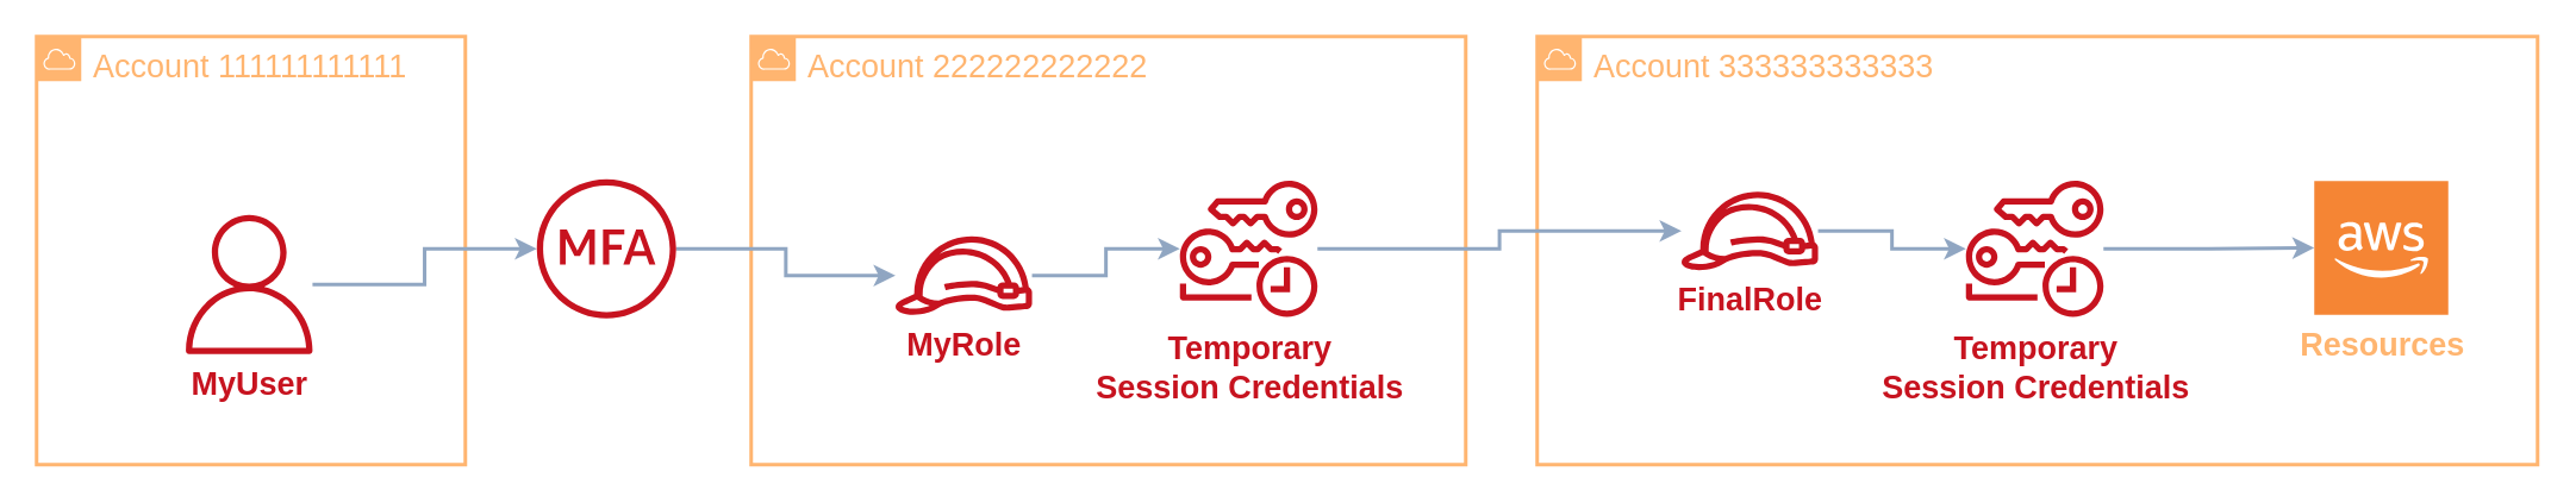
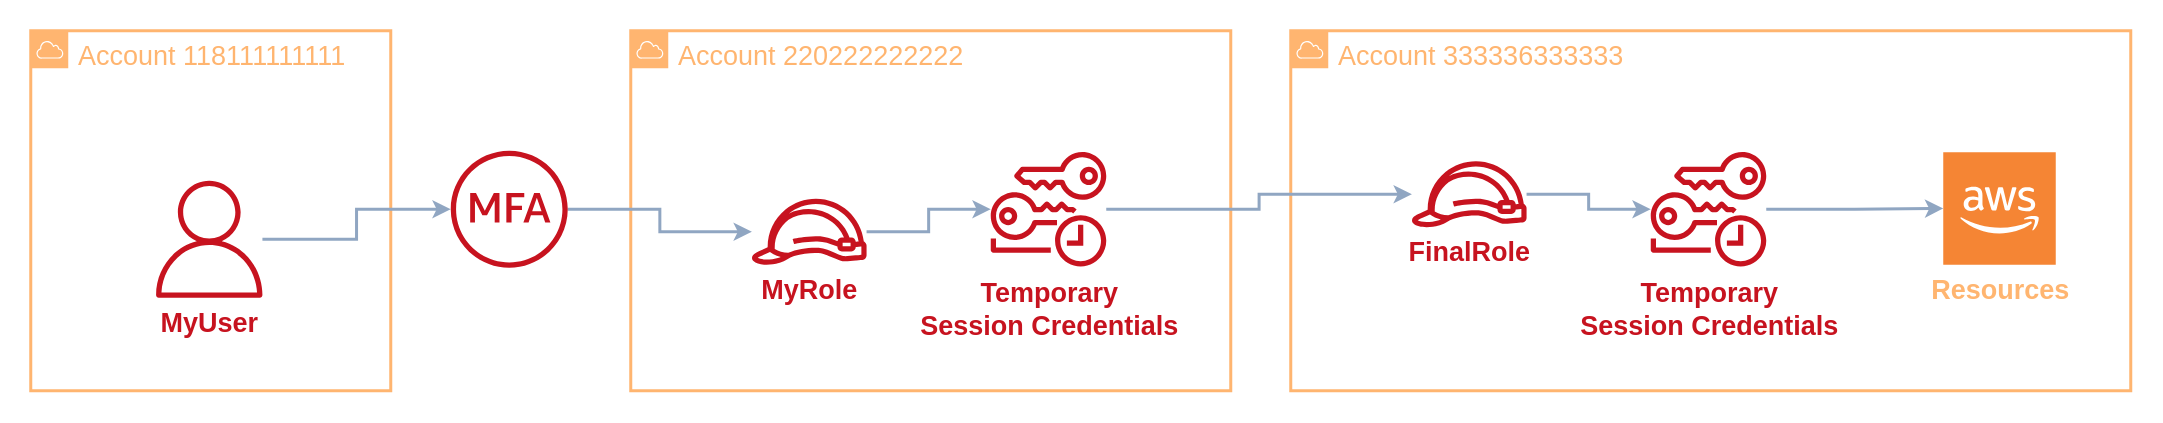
- <mxCell id="2" value="Account 111111111111" style="outlineConnect=0;gradientColor=none;html=1;whiteSpace=wrap;fontSize=18;fontStyle=0;shape=mxgraph.aws4.group;grIcon=mxgraph.aws4.group_aws_cloud;fillColor=none;verticalAlign=top;align=left;spacingLeft=30;dashed=0;strokeColor=#FFB570;fontColor=#FFB570;strokeWidth=2;" vertex="1" parent="1"><mxGeometry x="20" y="20" width="240" height="240" as="geometry" /></mxCell>
+ <mxCell id="2" value="Account 118111111111" style="outlineConnect=0;gradientColor=none;html=1;whiteSpace=wrap;fontSize=18;fontStyle=0;shape=mxgraph.aws4.group;grIcon=mxgraph.aws4.group_aws_cloud;fillColor=none;verticalAlign=top;align=left;spacingLeft=30;dashed=0;strokeColor=#FFB570;fontColor=#FFB570;strokeWidth=2;" vertex="1" parent="1"><mxGeometry x="20" y="20" width="240" height="240" as="geometry" /></mxCell>
- <mxCell id="3" value="Account 222222222222" style="outlineConnect=0;gradientColor=none;html=1;whiteSpace=wrap;fontSize=18;fontStyle=0;shape=mxgraph.aws4.group;grIcon=mxgraph.aws4.group_aws_cloud;fillColor=none;verticalAlign=top;align=left;spacingLeft=30;dashed=0;strokeColor=#FFB570;fontColor=#FFB570;strokeWidth=2;" vertex="1" parent="1"><mxGeometry x="420" y="20" width="400" height="240" as="geometry" /></mxCell>
+ <mxCell id="3" value="Account 220222222222" style="outlineConnect=0;gradientColor=none;html=1;whiteSpace=wrap;fontSize=18;fontStyle=0;shape=mxgraph.aws4.group;grIcon=mxgraph.aws4.group_aws_cloud;fillColor=none;verticalAlign=top;align=left;spacingLeft=30;dashed=0;strokeColor=#FFB570;fontColor=#FFB570;strokeWidth=2;" vertex="1" parent="1"><mxGeometry x="420" y="20" width="400" height="240" as="geometry" /></mxCell>
- <mxCell id="4" value="Account 333333333333" style="outlineConnect=0;gradientColor=none;html=1;whiteSpace=wrap;fontSize=18;fontStyle=0;shape=mxgraph.aws4.group;grIcon=mxgraph.aws4.group_aws_cloud;fillColor=none;verticalAlign=top;align=left;spacingLeft=30;dashed=0;strokeColor=#FFB570;fontColor=#FFB570;strokeWidth=2;" vertex="1" parent="1"><mxGeometry x="860" y="20" width="560" height="240" as="geometry" /></mxCell>
+ <mxCell id="4" value="Account 333336333333" style="outlineConnect=0;gradientColor=none;html=1;whiteSpace=wrap;fontSize=18;fontStyle=0;shape=mxgraph.aws4.group;grIcon=mxgraph.aws4.group_aws_cloud;fillColor=none;verticalAlign=top;align=left;spacingLeft=30;dashed=0;strokeColor=#FFB570;fontColor=#FFB570;strokeWidth=2;" vertex="1" parent="1"><mxGeometry x="860" y="20" width="560" height="240" as="geometry" /></mxCell>
